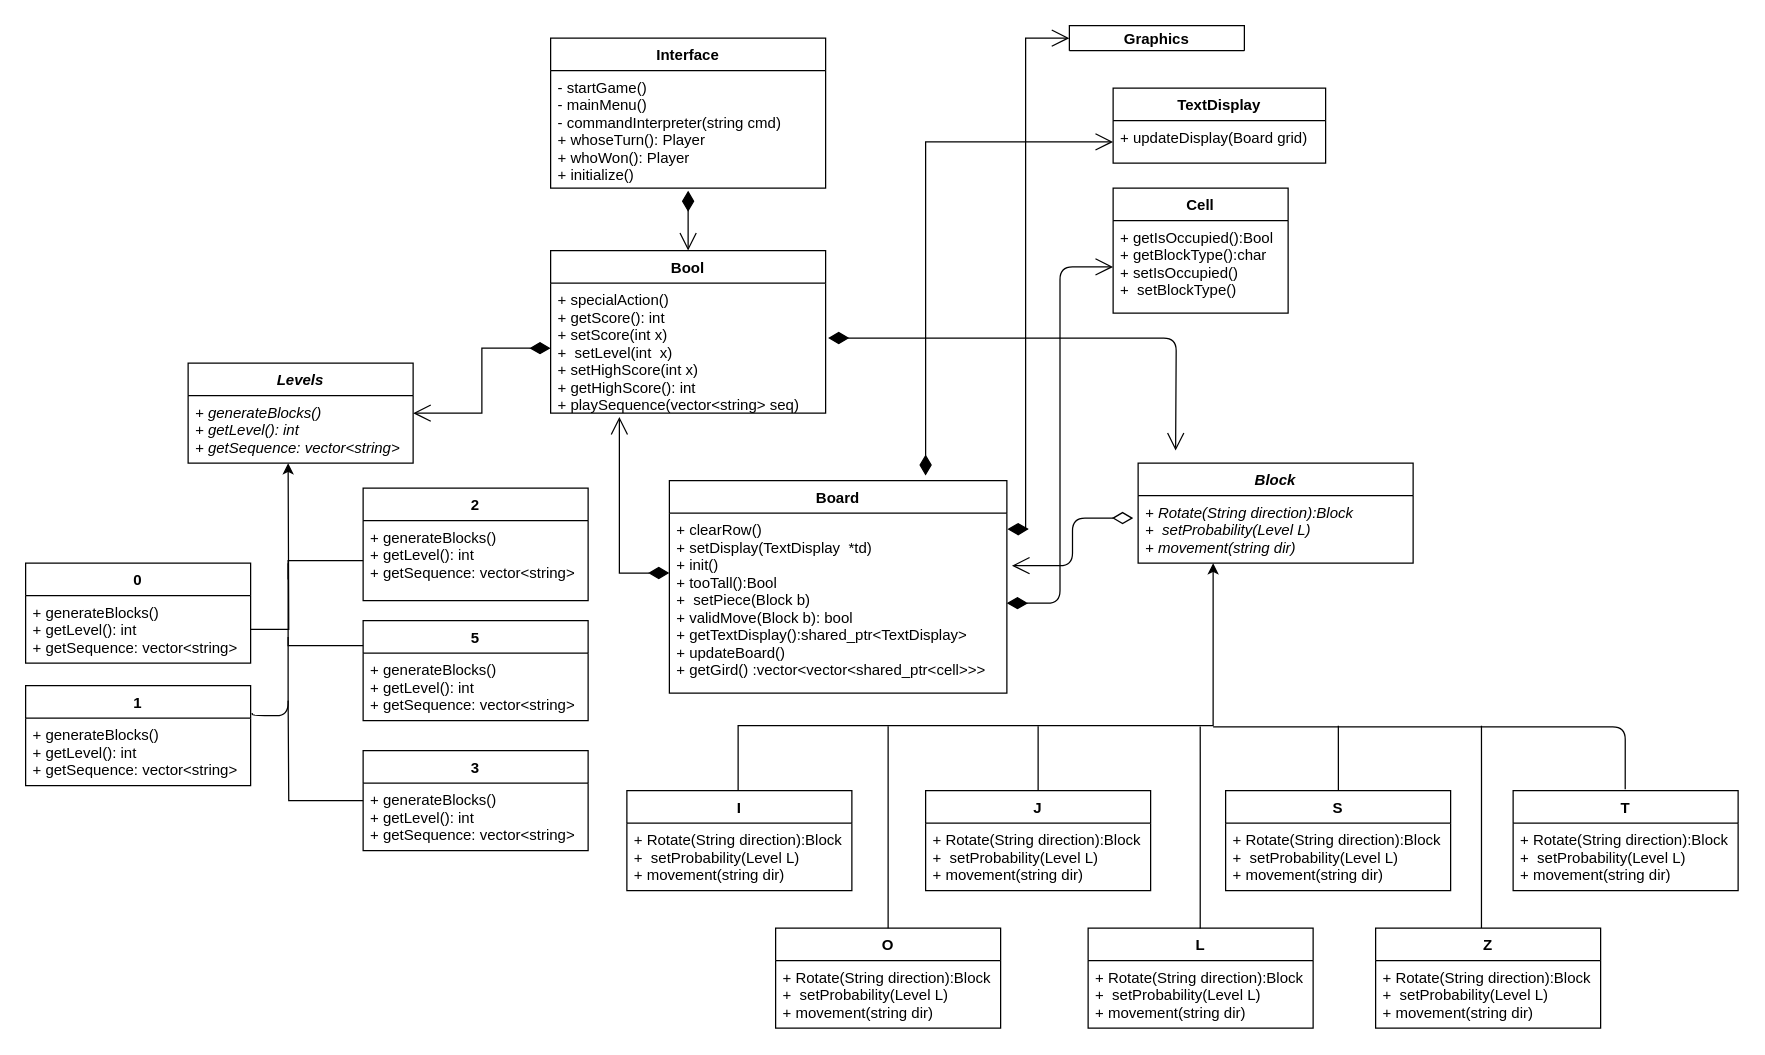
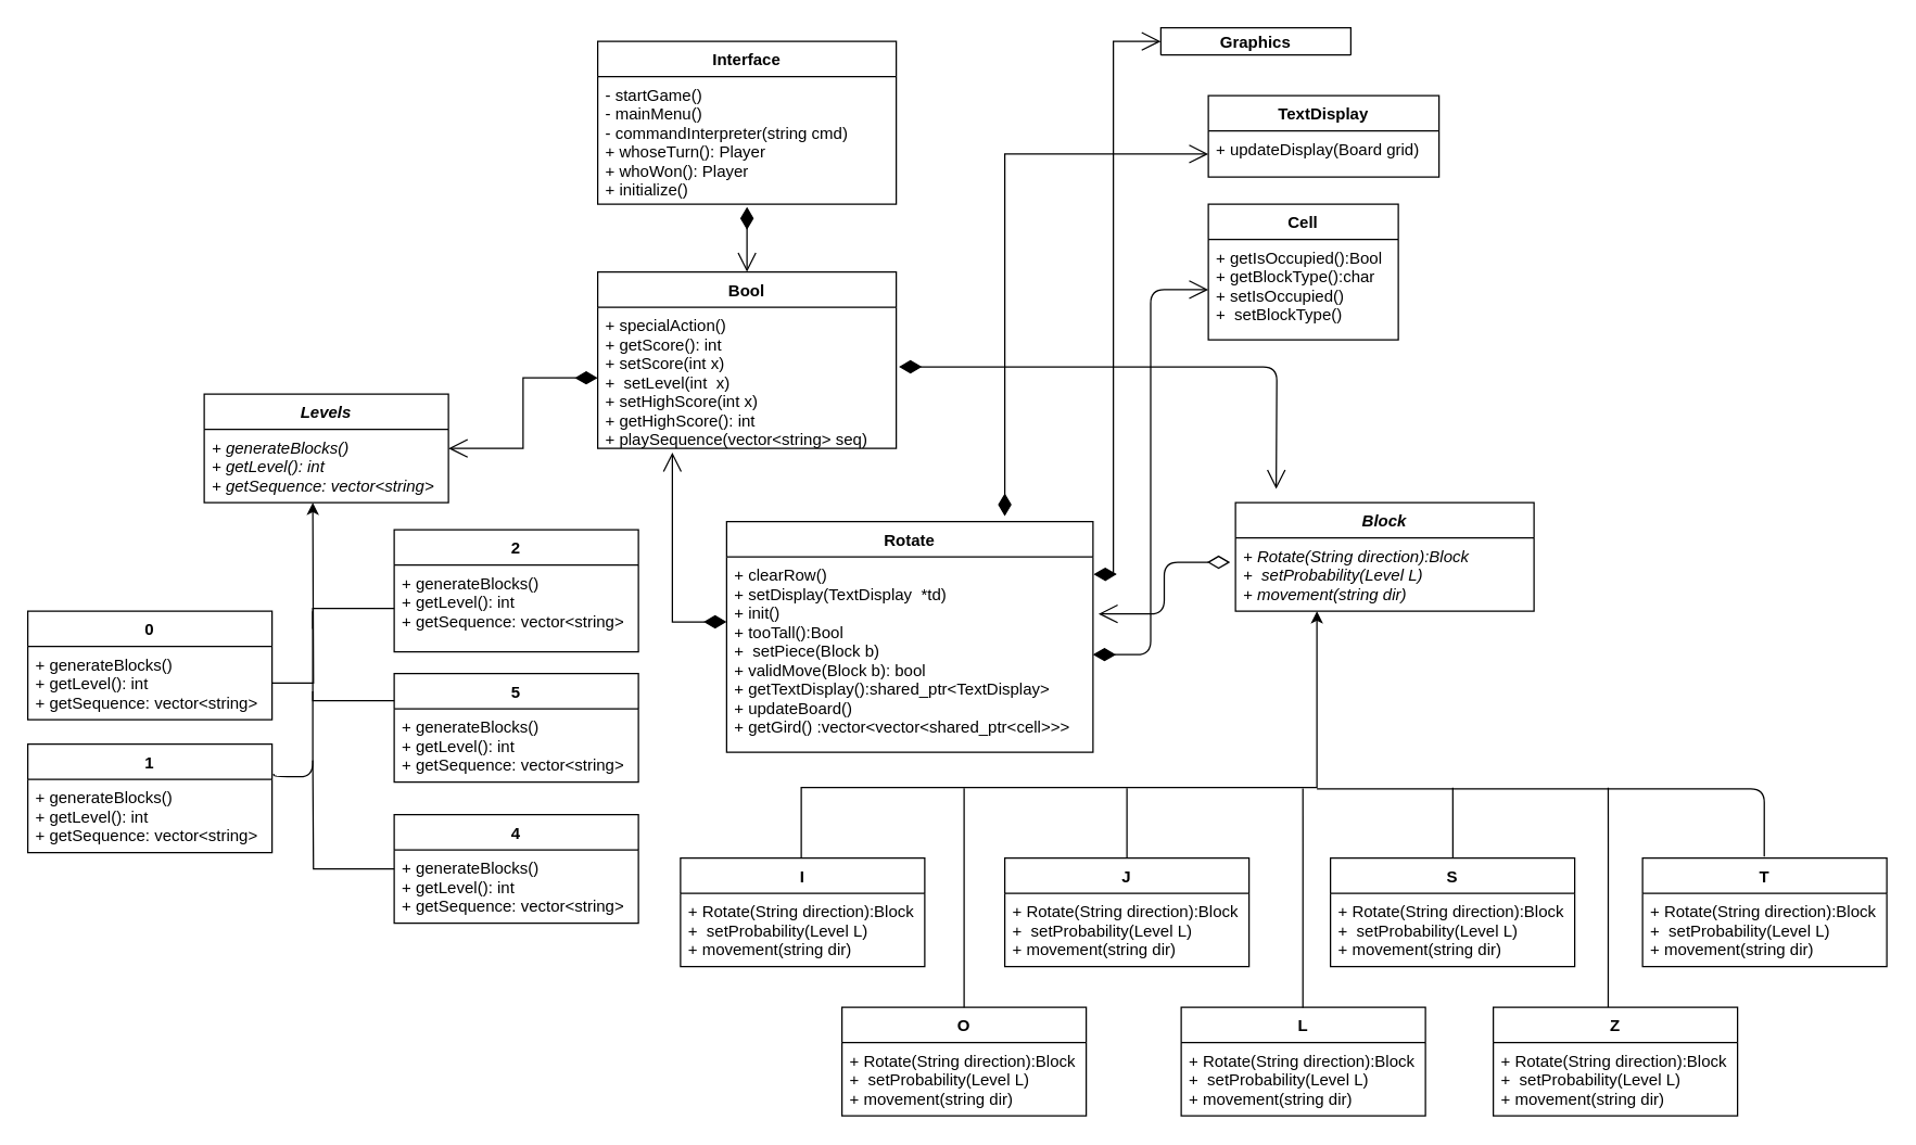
- <mxCell id="60" value="Board" style="swimlane;fontStyle=1;childLayout=stackLayout;horizontal=1;startSize=26;fillColor=none;horizontalStack=0;resizeParent=1;resizeParentMax=0;resizeLast=0;collapsible=1;marginBottom=0;" parent="1" vertex="1"><mxGeometry x="535" y="384" width="270" height="170" as="geometry" /></mxCell>
+ <mxCell id="60" value="Rotate" style="swimlane;fontStyle=1;childLayout=stackLayout;horizontal=1;startSize=26;fillColor=none;horizontalStack=0;resizeParent=1;resizeParentMax=0;resizeLast=0;collapsible=1;marginBottom=0;" parent="1" vertex="1"><mxGeometry x="535" y="384" width="270" height="170" as="geometry" /></mxCell>
- <mxCell id="45" value="3" style="swimlane;fontStyle=1;childLayout=stackLayout;horizontal=1;startSize=26;fillColor=none;horizontalStack=0;resizeParent=1;resizeParentMax=0;resizeLast=0;collapsible=1;marginBottom=0;" parent="1" vertex="1"><mxGeometry x="290" y="600" width="180" height="80" as="geometry" /></mxCell>
+ <mxCell id="45" value="4" style="swimlane;fontStyle=1;childLayout=stackLayout;horizontal=1;startSize=26;fillColor=none;horizontalStack=0;resizeParent=1;resizeParentMax=0;resizeLast=0;collapsible=1;marginBottom=0;" parent="1" vertex="1"><mxGeometry x="290" y="600" width="180" height="80" as="geometry" /></mxCell>
